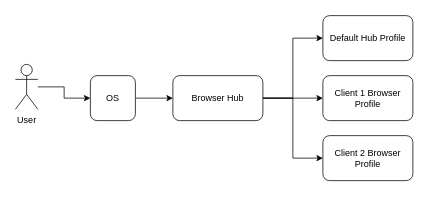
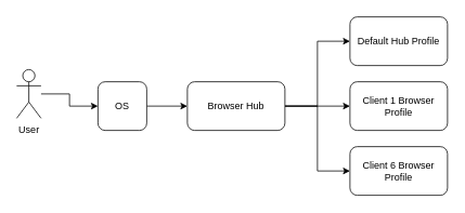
- <mxCell id="12" value="Client 2 Browser Profile" style="whiteSpace=wrap;html=1;rounded=1;" vertex="1" parent="1"><mxGeometry x="430" y="180" width="120" height="60" as="geometry" /></mxCell>
+ <mxCell id="12" value="Client 6 Browser Profile" style="whiteSpace=wrap;html=1;rounded=1;" vertex="1" parent="1"><mxGeometry x="430" y="180" width="120" height="60" as="geometry" /></mxCell>
